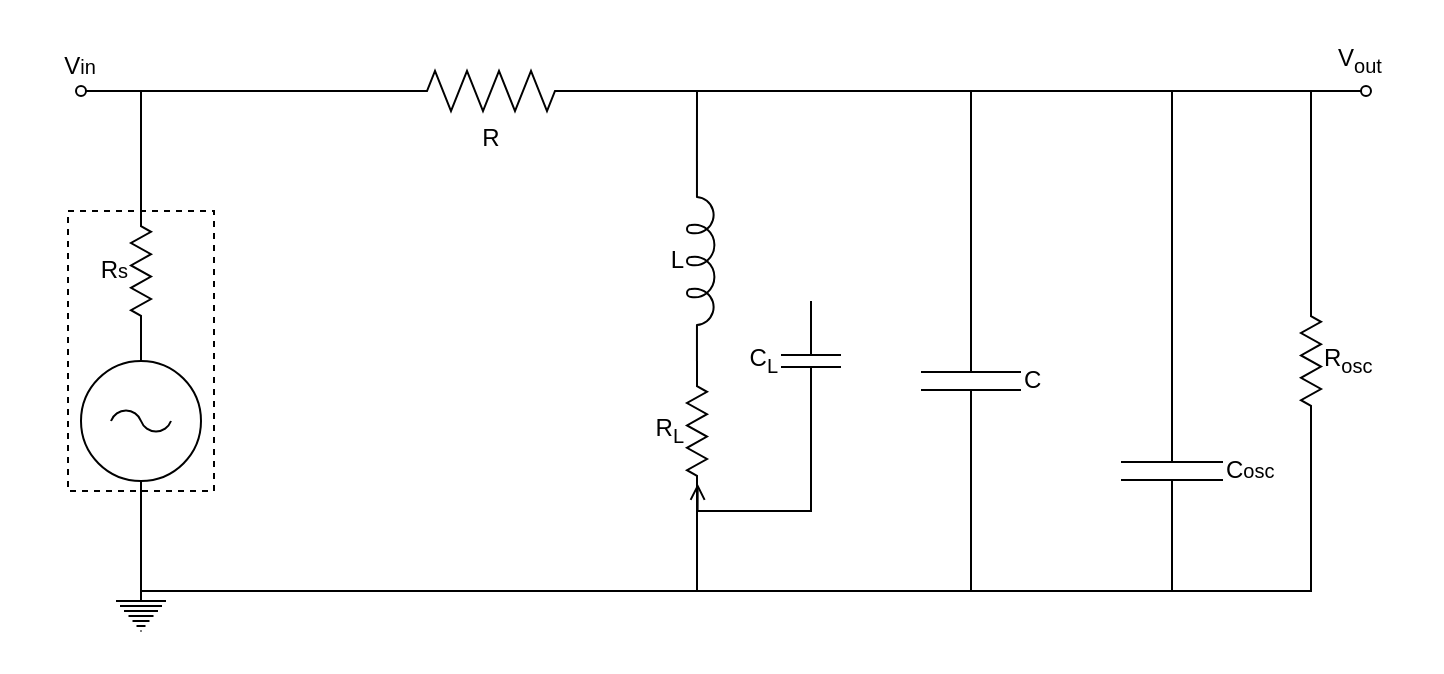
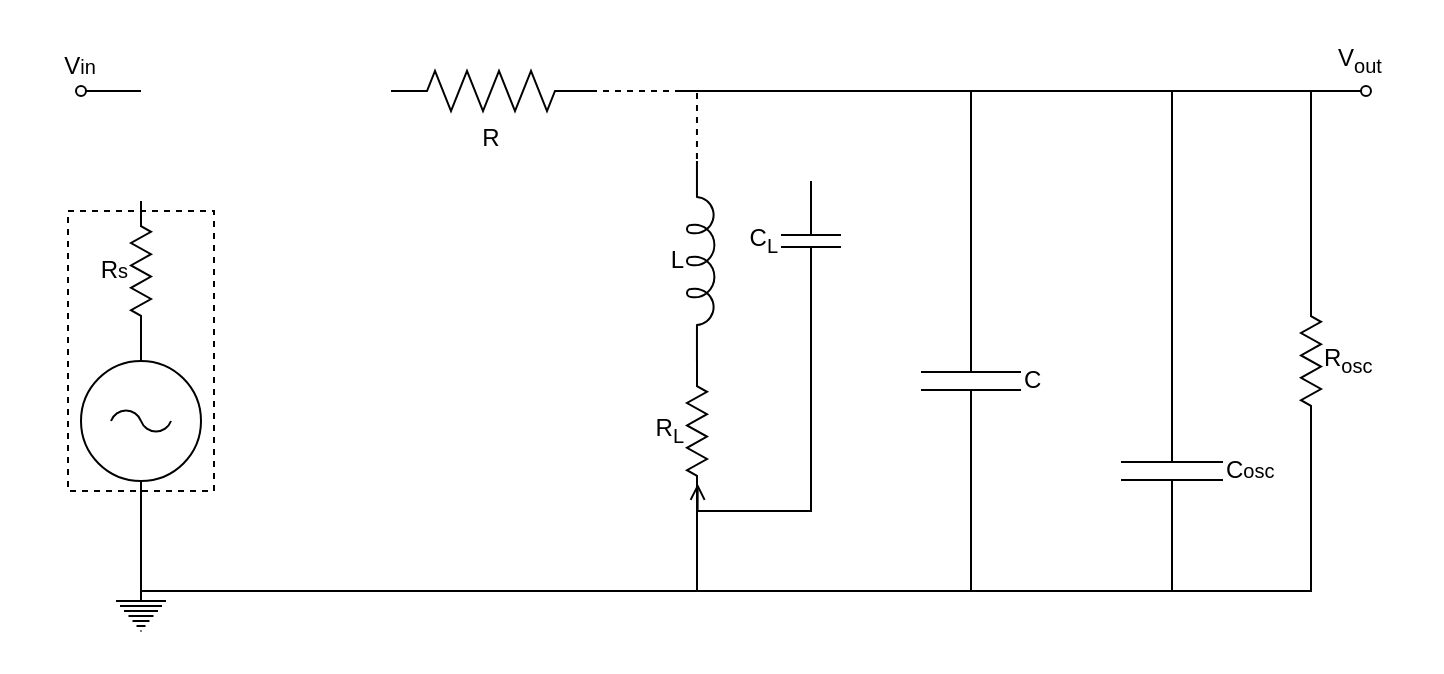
- <mxCell id="19" style="edgeStyle=orthogonalEdgeStyle;rounded=0;orthogonalLoop=1;jettySize=auto;html=1;exitX=0;exitY=0.5;exitDx=0;exitDy=0;exitPerimeter=0;entryX=0;entryY=0.5;entryDx=0;entryDy=0;entryPerimeter=0;endArrow=none;endFill=0;" edge="1" parent="1" source="21" target="4"><mxGeometry relative="1" as="geometry" /></mxCell>
- <mxCell id="3" style="edgeStyle=orthogonalEdgeStyle;rounded=0;orthogonalLoop=1;jettySize=auto;html=1;exitX=1;exitY=0.5;exitDx=0;exitDy=0;exitPerimeter=0;entryX=0;entryY=0.645;entryDx=0;entryDy=0;entryPerimeter=0;endArrow=none;endFill=0;" parent="1" source="4" target="18" edge="1"><mxGeometry relative="1" as="geometry" /></mxCell>
+ <mxCell id="3" style="edgeStyle=orthogonalEdgeStyle;rounded=0;orthogonalLoop=1;jettySize=auto;html=1;exitX=1;exitY=0.5;exitDx=0;exitDy=0;exitPerimeter=0;entryX=0;entryY=0.645;entryDx=0;entryDy=0;entryPerimeter=0;endArrow=none;endFill=0;dashed=1;" parent="1" source="4" target="18" edge="1"><mxGeometry relative="1" as="geometry" /></mxCell>
- <mxCell id="12" value="C&lt;sub&gt;L&lt;/sub&gt;" style="pointerEvents=1;verticalLabelPosition=middle;shadow=0;dashed=0;align=right;fillColor=#ffffff;html=1;verticalAlign=middle;strokeWidth=1;shape=mxgraph.electrical.capacitors.capacitor_1;direction=south;labelPosition=left;" parent="1" vertex="1"><mxGeometry x="390" y="150" width="30" height="60" as="geometry" /></mxCell>
+ <mxCell id="12" value="C&lt;sub&gt;L&lt;/sub&gt;" style="pointerEvents=1;verticalLabelPosition=middle;shadow=0;dashed=0;align=right;fillColor=#ffffff;html=1;verticalAlign=middle;strokeWidth=1;shape=mxgraph.electrical.capacitors.capacitor_1;direction=south;labelPosition=left;" parent="1" vertex="1"><mxGeometry x="390" y="90" width="30" height="60" as="geometry" /></mxCell>
